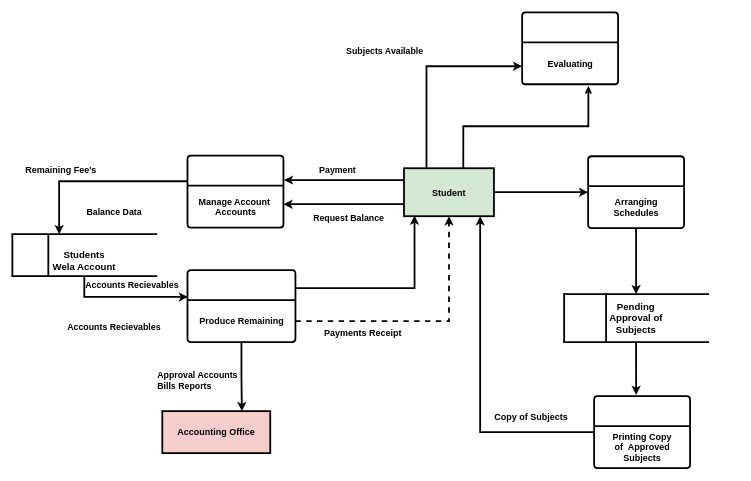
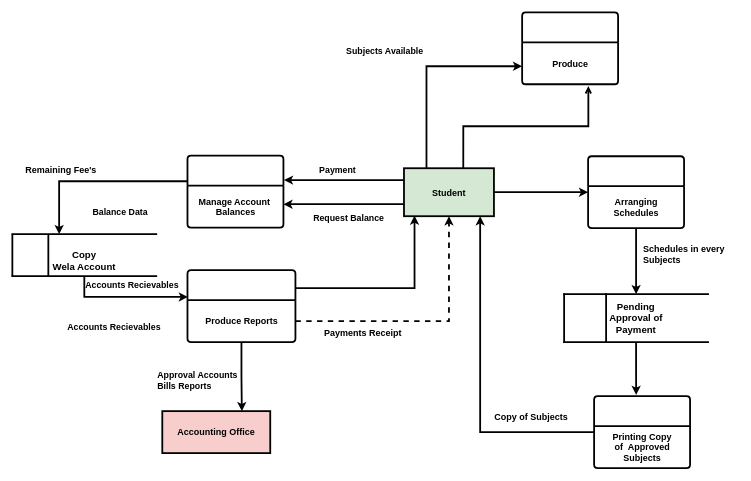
- <mxCell id="3" value="&lt;b&gt;&lt;font style=&quot;font-size: 15px;&quot;&gt;Evaluating&lt;/font&gt;&lt;/b&gt;&lt;span id=&quot;docs-internal-guid-b16e1cdb-7fff-e0be-6e62-8dd086bc350d&quot;&gt;&lt;/span&gt;&lt;span id=&quot;docs-internal-guid-b16e1cdb-7fff-e0be-6e62-8dd086bc350d&quot;&gt;&lt;/span&gt;" style="text;html=1;align=center;verticalAlign=middle;resizable=0;points=[];autosize=1;strokeColor=none;fillColor=none;" parent="2" vertex="1"><mxGeometry y="50" width="160" height="70" as="geometry" /></mxCell>
+ <mxCell id="3" value="&lt;b&gt;&lt;font style=&quot;font-size: 15px;&quot;&gt;Produce&lt;/font&gt;&lt;/b&gt;&lt;span id=&quot;docs-internal-guid-b16e1cdb-7fff-e0be-6e62-8dd086bc350d&quot;&gt;&lt;/span&gt;&lt;span id=&quot;docs-internal-guid-b16e1cdb-7fff-e0be-6e62-8dd086bc350d&quot;&gt;&lt;/span&gt;" style="text;html=1;align=center;verticalAlign=middle;resizable=0;points=[];autosize=1;strokeColor=none;fillColor=none;" parent="2" vertex="1"><mxGeometry y="50" width="160" height="70" as="geometry" /></mxCell>
- <mxCell id="13" value="&lt;span style=&quot;font-size: 15px;&quot;&gt;&lt;b&gt;Manage Account&amp;nbsp;&lt;br&gt;Accounts&lt;br&gt;&lt;/b&gt;&lt;/span&gt;" style="text;html=1;align=center;verticalAlign=middle;resizable=0;points=[];autosize=1;strokeColor=none;fillColor=none;" parent="12" vertex="1"><mxGeometry y="50" width="160" height="70" as="geometry" /></mxCell>
+ <mxCell id="13" value="&lt;span style=&quot;font-size: 15px;&quot;&gt;&lt;b&gt;Manage Account&amp;nbsp;&lt;br&gt;Balances&lt;br&gt;&lt;/b&gt;&lt;/span&gt;" style="text;html=1;align=center;verticalAlign=middle;resizable=0;points=[];autosize=1;strokeColor=none;fillColor=none;" parent="12" vertex="1"><mxGeometry y="50" width="160" height="70" as="geometry" /></mxCell>
- <mxCell id="24" value="&lt;font face=&quot;Arial, sans-serif&quot;&gt;&lt;span style=&quot;font-size: 14.667px;&quot;&gt;&lt;b&gt;Balance Data&lt;/b&gt;&lt;/span&gt;&lt;/font&gt;" style="text;whiteSpace=wrap;html=1;" parent="1" vertex="1"><mxGeometry x="142" y="339" width="160" height="40" as="geometry" /></mxCell>
+ <mxCell id="24" value="&lt;font face=&quot;Arial, sans-serif&quot;&gt;&lt;span style=&quot;font-size: 14.667px;&quot;&gt;&lt;b&gt;Balance Data&lt;/b&gt;&lt;/span&gt;&lt;/font&gt;" style="text;whiteSpace=wrap;html=1;" parent="1" vertex="1"><mxGeometry x="152" y="339" width="160" height="40" as="geometry" /></mxCell>
+ <mxCell id="35" value="&lt;font face=&quot;Arial, sans-serif&quot;&gt;&lt;span style=&quot;font-size: 15px;&quot;&gt;&lt;b&gt;Schedules in every Subjects&lt;/b&gt;&lt;/span&gt;&lt;/font&gt;" style="text;whiteSpace=wrap;html=1;" vertex="1" parent="1"><mxGeometry x="1070" y="400" width="160" height="40" as="geometry" /></mxCell>
- <mxCell id="21" value="&lt;span style=&quot;font-size: 16px;&quot;&gt;&lt;b&gt;&lt;br&gt;Students&lt;br&gt;Wela Account&lt;br&gt;&lt;/b&gt;&lt;/span&gt;" style="shape=partialRectangle;whiteSpace=wrap;html=1;left=0;right=0;fillColor=none;strokeWidth=3;" parent="20" vertex="1"><mxGeometry x="-60" width="240" height="70" as="geometry" /></mxCell>
+ <mxCell id="21" value="&lt;span style=&quot;font-size: 16px;&quot;&gt;&lt;b&gt;&lt;br&gt;Copy&lt;br&gt;Wela Account&lt;br&gt;&lt;/b&gt;&lt;/span&gt;" style="shape=partialRectangle;whiteSpace=wrap;html=1;left=0;right=0;fillColor=none;strokeWidth=3;" parent="20" vertex="1"><mxGeometry x="-60" width="240" height="70" as="geometry" /></mxCell>
- <mxCell id="33" value="&lt;span style=&quot;font-size: 16px;&quot;&gt;&lt;b&gt;Pending &lt;br&gt;Approval of&lt;br&gt;Subjects&lt;br&gt;&lt;/b&gt;&lt;/span&gt;" style="shape=partialRectangle;whiteSpace=wrap;html=1;left=0;right=0;fillColor=none;strokeWidth=3;" vertex="1" parent="32"><mxGeometry width="240" height="80" as="geometry" /></mxCell>
+ <mxCell id="33" value="&lt;span style=&quot;font-size: 16px;&quot;&gt;&lt;b&gt;Pending &lt;br&gt;Approval of&lt;br&gt;Payment&lt;br&gt;&lt;/b&gt;&lt;/span&gt;" style="shape=partialRectangle;whiteSpace=wrap;html=1;left=0;right=0;fillColor=none;strokeWidth=3;" vertex="1" parent="32"><mxGeometry width="240" height="80" as="geometry" /></mxCell>
- <mxCell id="17" value="&lt;span style=&quot;font-size: 15px;&quot;&gt;&lt;b&gt;Produce Remaining&lt;/b&gt;&lt;/span&gt;" style="text;html=1;align=center;verticalAlign=middle;resizable=0;points=[];autosize=1;strokeColor=none;fillColor=none;" parent="16" vertex="1"><mxGeometry y="50" width="180" height="70" as="geometry" /></mxCell>
+ <mxCell id="17" value="&lt;span style=&quot;font-size: 15px;&quot;&gt;&lt;b&gt;Produce Reports&lt;/b&gt;&lt;/span&gt;" style="text;html=1;align=center;verticalAlign=middle;resizable=0;points=[];autosize=1;strokeColor=none;fillColor=none;" parent="16" vertex="1"><mxGeometry y="50" width="180" height="70" as="geometry" /></mxCell>
